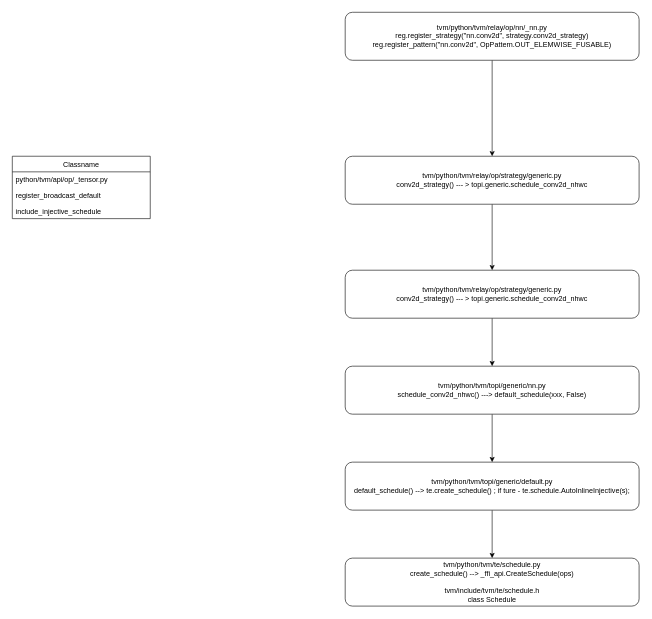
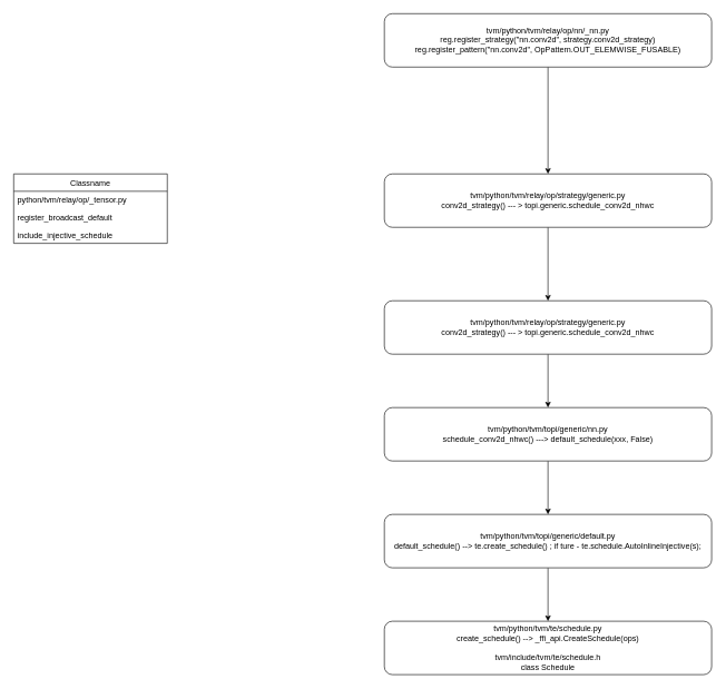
- <mxCell id="5" value="python/tvm/api/op/_tensor.py" style="text;strokeColor=none;fillColor=none;align=left;verticalAlign=top;spacingLeft=4;spacingRight=4;overflow=hidden;rotatable=0;points=[[0,0.5],[1,0.5]];portConstraint=eastwest;" vertex="1" parent="4"><mxGeometry y="26" width="230" height="26" as="geometry" /></mxCell>
+ <mxCell id="5" value="python/tvm/relay/op/_tensor.py" style="text;strokeColor=none;fillColor=none;align=left;verticalAlign=top;spacingLeft=4;spacingRight=4;overflow=hidden;rotatable=0;points=[[0,0.5],[1,0.5]];portConstraint=eastwest;" vertex="1" parent="4"><mxGeometry y="26" width="230" height="26" as="geometry" /></mxCell>
